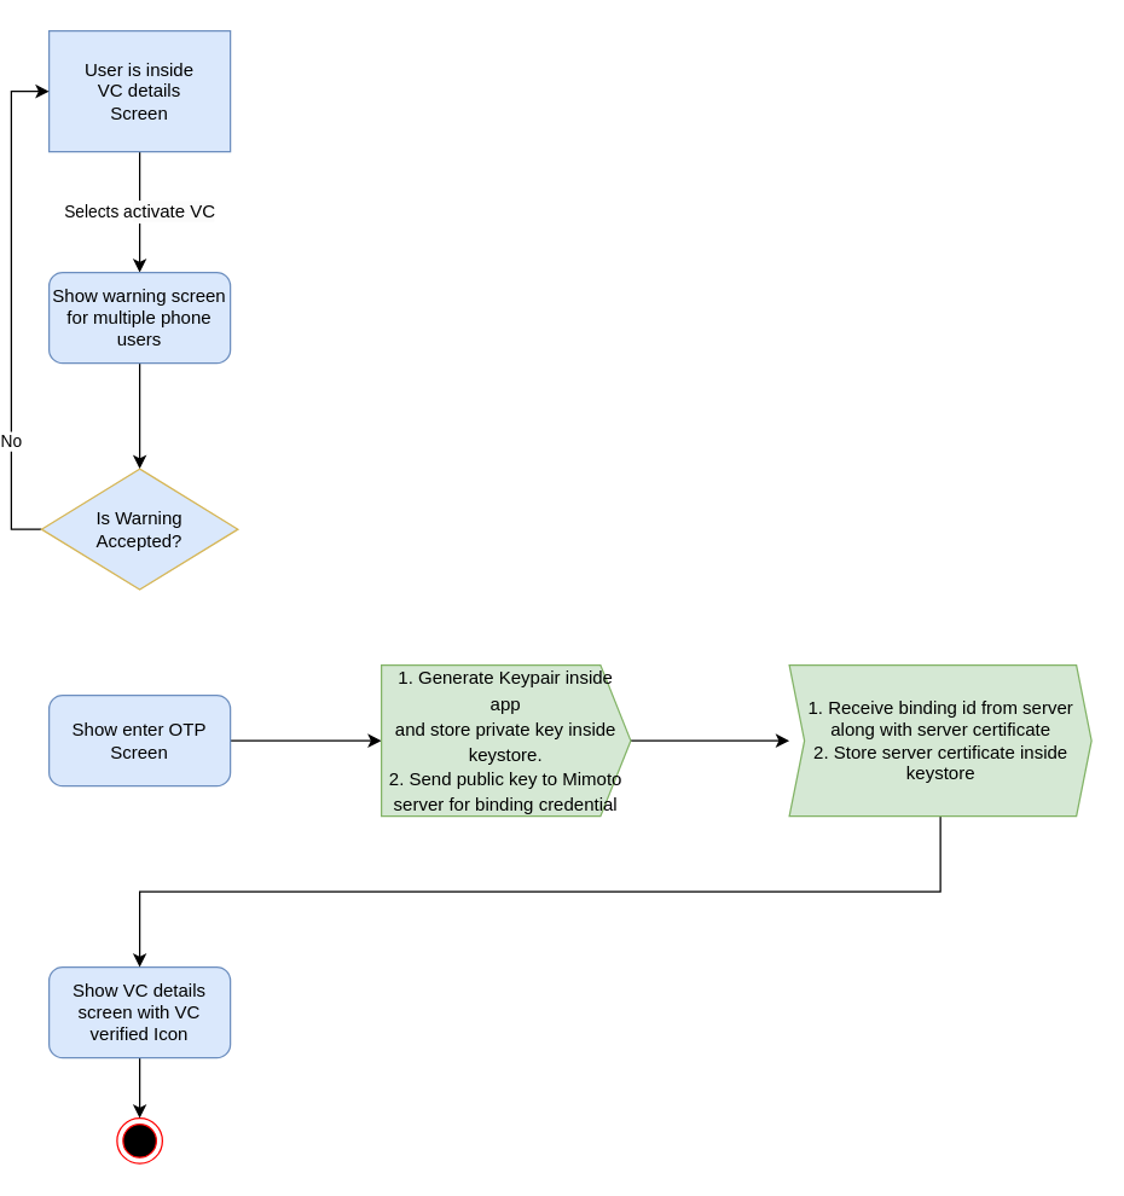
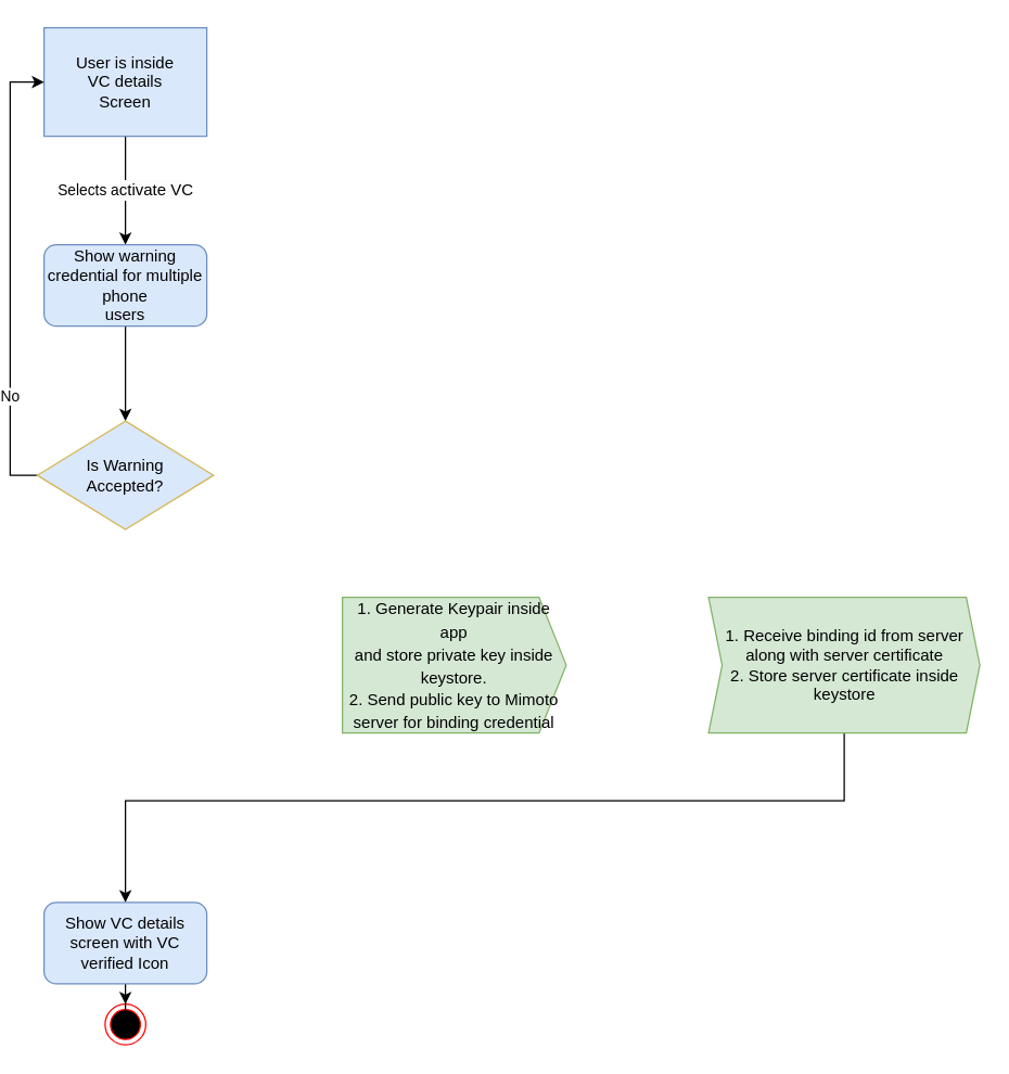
- <mxCell id="9" value="Show warning screen for multiple phone&lt;br&gt;users" style="rounded=1;whiteSpace=wrap;html=1;fillColor=#dae8fc;strokeColor=#6c8ebf;" vertex="1" parent="1"><mxGeometry x="25" y="180" width="120" height="60" as="geometry" /></mxCell>
+ <mxCell id="9" value="Show warning credential for multiple phone&lt;br&gt;users" style="rounded=1;whiteSpace=wrap;html=1;fillColor=#dae8fc;strokeColor=#6c8ebf;" vertex="1" parent="1"><mxGeometry x="25" y="180" width="120" height="60" as="geometry" /></mxCell>
- <mxCell id="11" value="Show enter OTP Screen" style="rounded=1;whiteSpace=wrap;html=1;fillColor=#dae8fc;strokeColor=#6c8ebf;" vertex="1" parent="1"><mxGeometry x="25" y="460" width="120" height="60" as="geometry" /></mxCell>
- <mxCell id="10" style="edgeStyle=orthogonalEdgeStyle;rounded=0;orthogonalLoop=1;jettySize=auto;html=1;entryX=0;entryY=0;entryDx=0;entryDy=50;entryPerimeter=0;" edge="1" parent="1" source="11" target="15"><mxGeometry relative="1" as="geometry" /></mxCell>
- <mxCell id="14" style="edgeStyle=orthogonalEdgeStyle;rounded=0;orthogonalLoop=1;jettySize=auto;html=1;" edge="1" parent="1" source="15" target="17"><mxGeometry relative="1" as="geometry" /></mxCell>
- <mxCell id="13" value="Show VC details screen with VC verified Icon" style="rounded=1;whiteSpace=wrap;html=1;fillColor=#dae8fc;strokeColor=#6c8ebf;" vertex="1" parent="1"><mxGeometry x="25" y="640" width="120" height="60" as="geometry" /></mxCell>
+ <mxCell id="13" value="Show VC details screen with VC verified Icon" style="rounded=1;whiteSpace=wrap;html=1;fillColor=#dae8fc;strokeColor=#6c8ebf;" vertex="1" parent="1"><mxGeometry x="25" y="665" width="120" height="60" as="geometry" /></mxCell>
